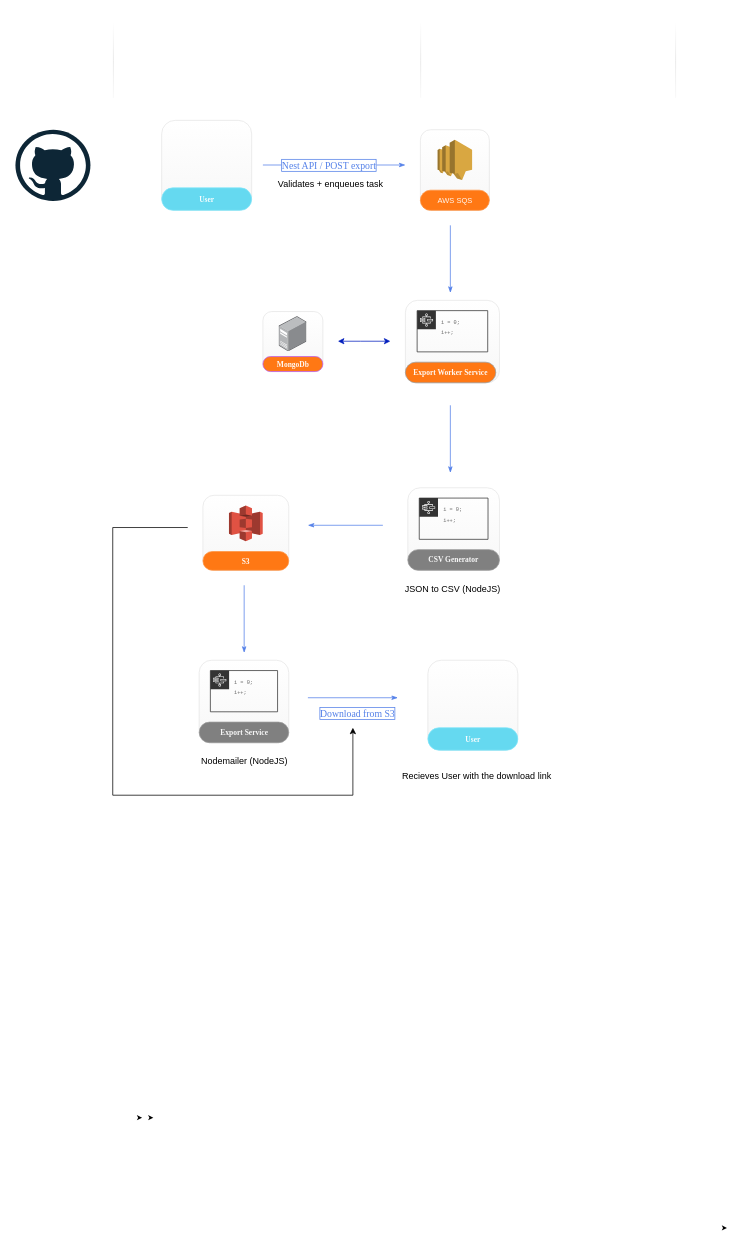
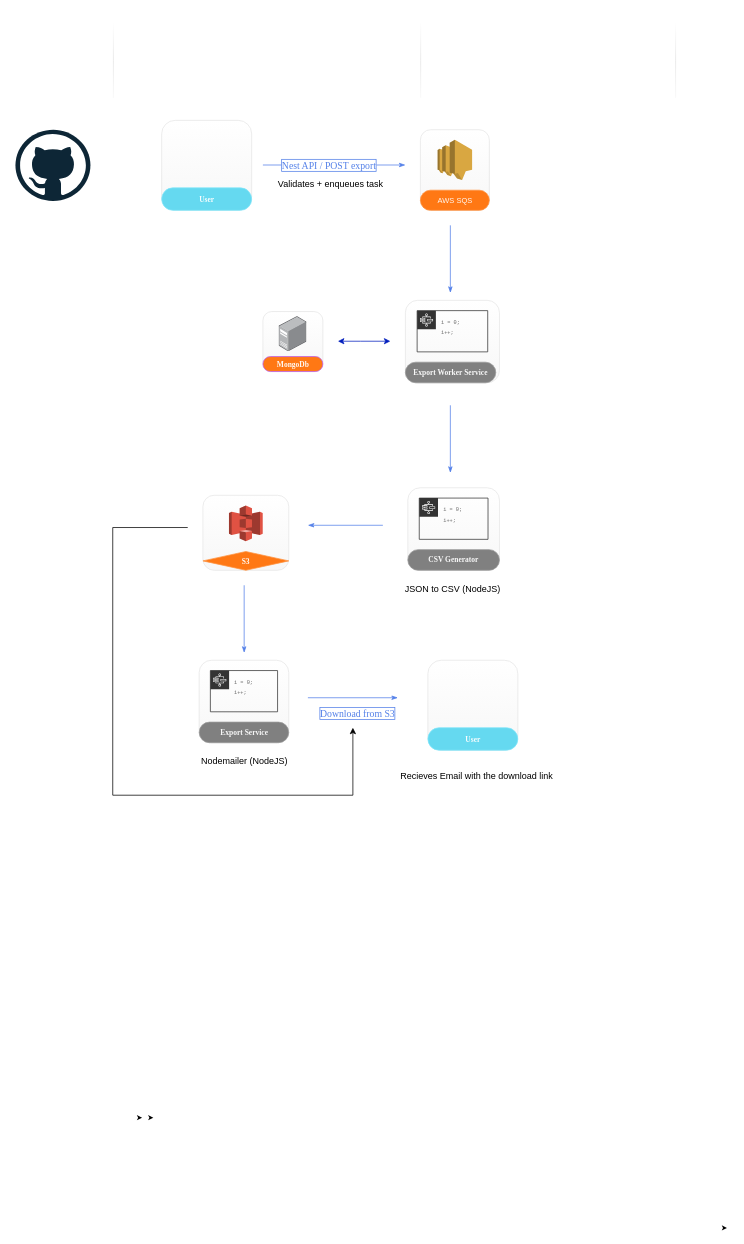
- <mxCell id="62" value="&lt;p style=&quot;line-height: 100%; font-size: 10px;&quot;&gt;&lt;b&gt;&lt;font face=&quot;Tahoma&quot;&gt;Export Worker Service&lt;/font&gt;&lt;/b&gt;&lt;/p&gt;" style="html=1;rounded=1;strokeColor=#999999;arcSize=50;fillColor=#ff7814;fontColor=#FFFFFF;glass=0;textOpacity=95;container=0;spacing=2;fontSize=10;" parent="59" vertex="1"><mxGeometry y="82.5" width="120.577" height="27.5" as="geometry" /></mxCell>
+ <mxCell id="62" value="&lt;p style=&quot;line-height: 100%; font-size: 10px;&quot;&gt;&lt;b&gt;&lt;font face=&quot;Tahoma&quot;&gt;Export Worker Service&lt;/font&gt;&lt;/b&gt;&lt;/p&gt;" style="html=1;rounded=1;strokeColor=#999999;arcSize=50;fillColor=#808080;fontColor=#FFFFFF;glass=0;textOpacity=95;container=0;spacing=2;fontSize=10;" parent="59" vertex="1"><mxGeometry y="82.5" width="120.577" height="27.5" as="geometry" /></mxCell>
- <mxCell id="42" value="&lt;p style=&quot;line-height: 100%; font-size: 10px;&quot;&gt;&lt;b style=&quot;font-size: 10px;&quot;&gt;&lt;font face=&quot;Tahoma&quot; style=&quot;font-size: 10px;&quot;&gt;S3&lt;/font&gt;&lt;/b&gt;&lt;/p&gt;" style="whiteSpace=wrap;html=1;rounded=1;strokeColor=#ff9442;arcSize=50;fillColor=#FF7814;fontColor=#FFFFFF;glass=0;textOpacity=95;container=0;fontSize=10;" parent="39" vertex="1"><mxGeometry y="75" width="114.5" height="25" as="geometry" /></mxCell>
+ <mxCell id="42" value="&lt;p style=&quot;line-height: 100%; font-size: 10px;&quot;&gt;&lt;b style=&quot;font-size: 10px;&quot;&gt;&lt;font face=&quot;Tahoma&quot; style=&quot;font-size: 10px;&quot;&gt;S3&lt;/font&gt;&lt;/b&gt;&lt;/p&gt;" style="rhombus;whiteSpace=wrap;html=1;strokeColor=#ff9442;arcSize=50;fillColor=#FF7814;fontColor=#FFFFFF;glass=0;textOpacity=95;container=0;fontSize=10;" parent="39" vertex="1"><mxGeometry y="75" width="114.5" height="25" as="geometry" /></mxCell>
- <mxCell id="57" value="Recieves User with the download link" style="text;html=1;align=center;verticalAlign=middle;resizable=0;points=[];autosize=1;strokeColor=none;fillColor=none;" parent="1" vertex="1"><mxGeometry x="520" y="1020" width="230" height="30" as="geometry" /></mxCell>
+ <mxCell id="57" value="Recieves Email with the download link" style="text;html=1;align=center;verticalAlign=middle;resizable=0;points=[];autosize=1;strokeColor=none;fillColor=none;" parent="1" vertex="1"><mxGeometry x="520" y="1020" width="230" height="30" as="geometry" /></mxCell>
